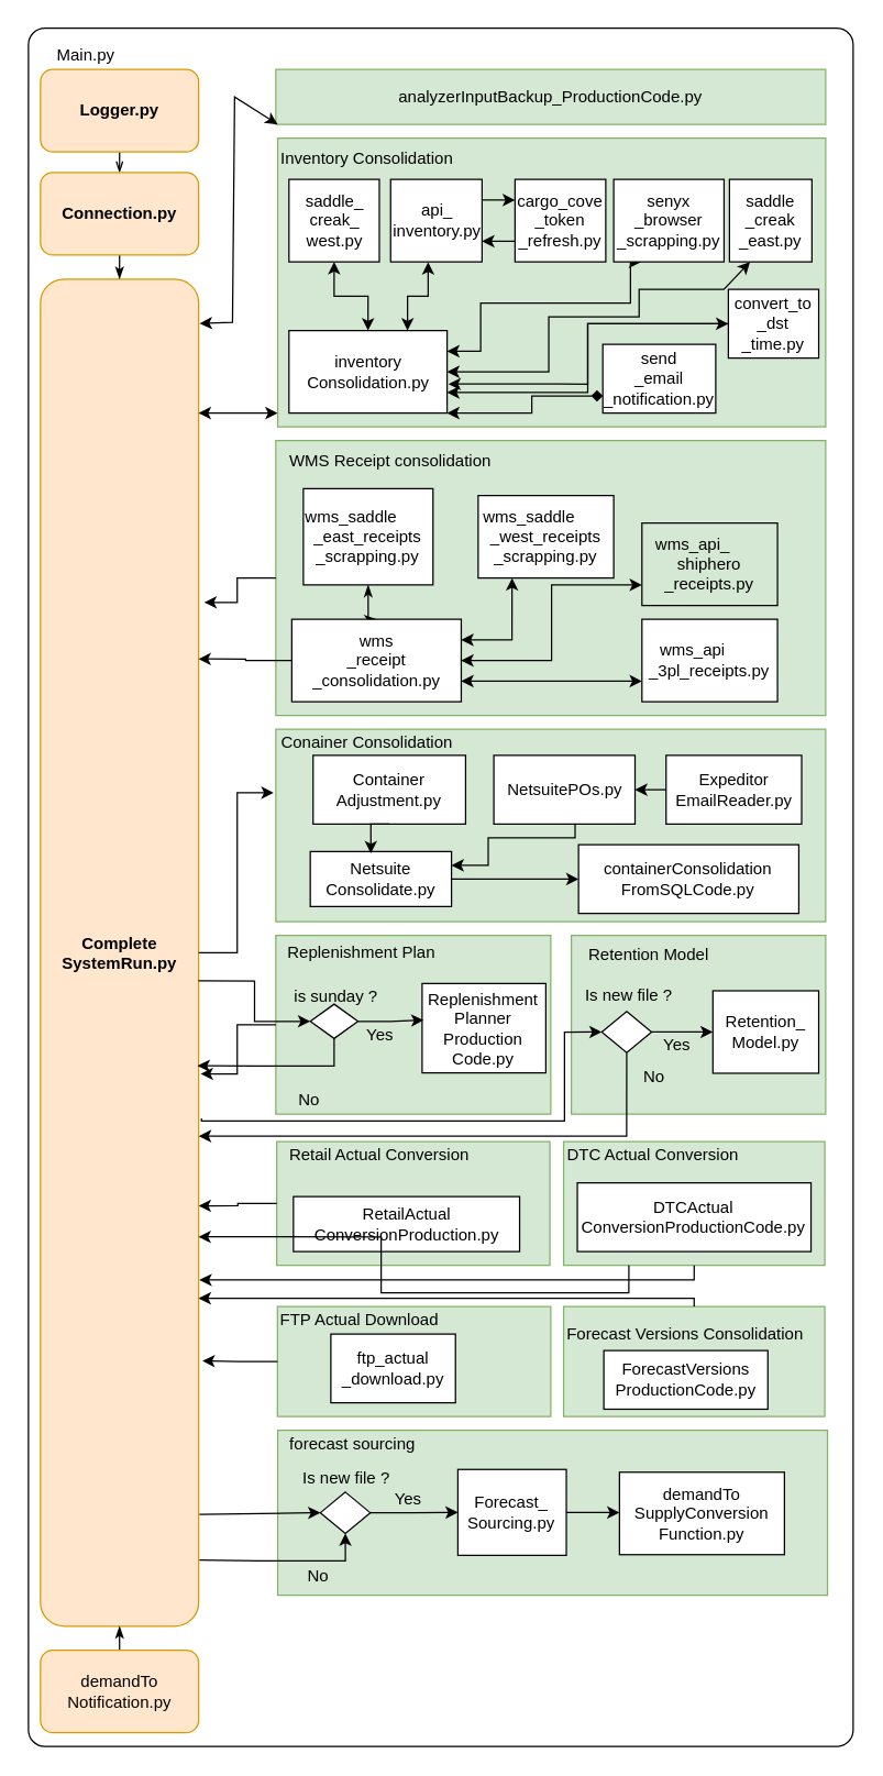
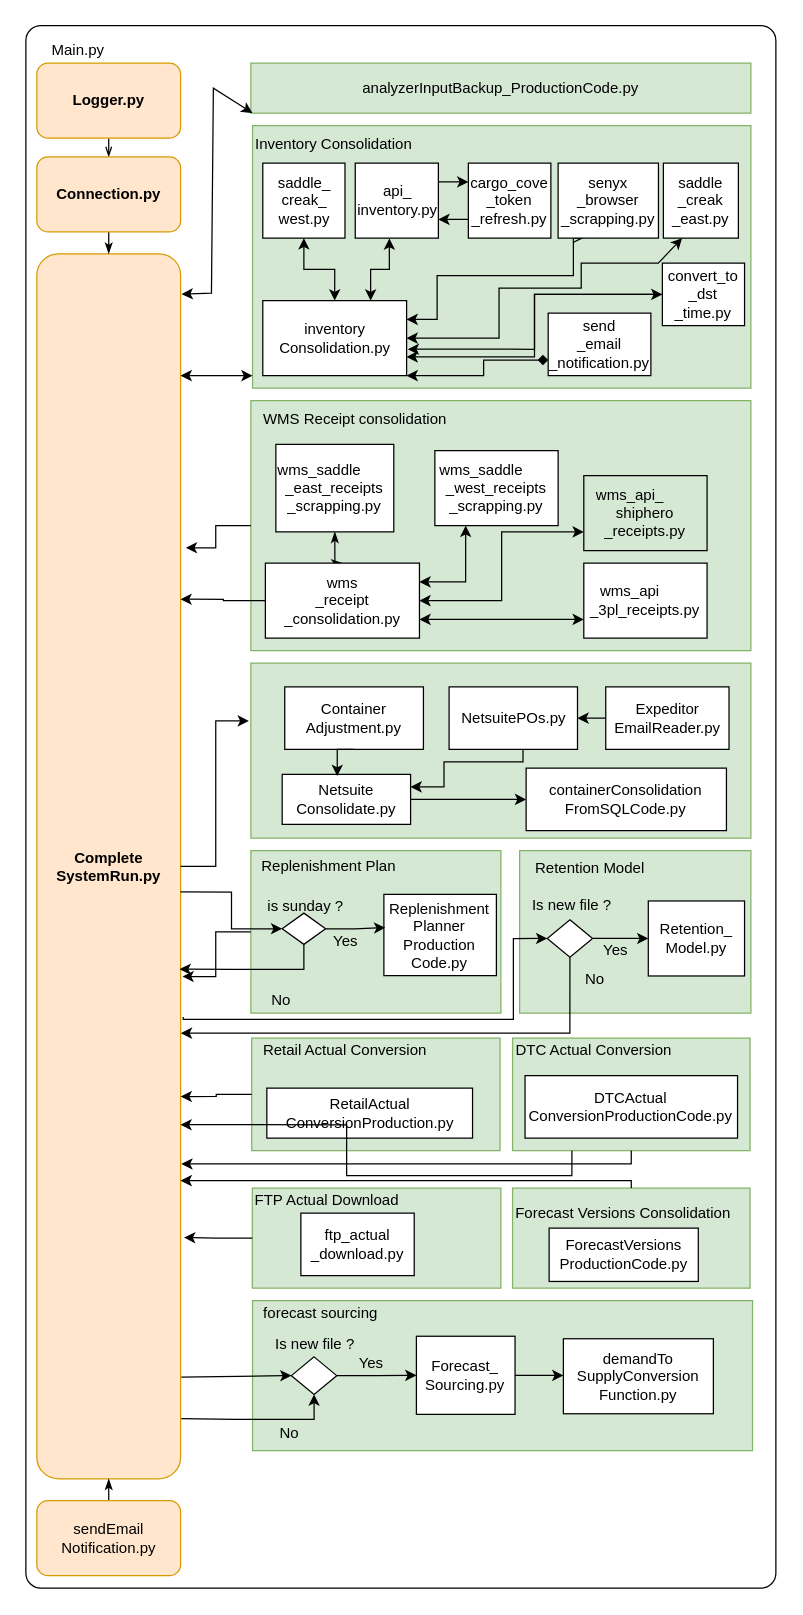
- <mxCell id="14" style="edgeStyle=orthogonalEdgeStyle;rounded=0;orthogonalLoop=1;jettySize=auto;html=1;exitX=1;exitY=0.25;exitDx=0;exitDy=0;entryX=0.25;entryY=1;entryDx=0;entryDy=0;startArrow=classic;startFill=1;" edge="1" parent="1" source="17" target="24"><mxGeometry relative="1" as="geometry"><Array as="points"><mxPoint x="349" y="255" /><mxPoint x="349" y="220" /><mxPoint x="458" y="220" /></Array></mxGeometry></mxCell>
+ <mxCell id="14" style="edgeStyle=orthogonalEdgeStyle;rounded=0;orthogonalLoop=1;jettySize=auto;html=1;exitX=1;exitY=0.25;exitDx=0;exitDy=0;entryX=0.25;entryY=1;entryDx=0;entryDy=0;startArrow=classic;startFill=1;endArrow=open;" edge="1" parent="1" source="17" target="24"><mxGeometry relative="1" as="geometry"><Array as="points"><mxPoint x="349" y="255" /><mxPoint x="349" y="220" /><mxPoint x="458" y="220" /></Array></mxGeometry></mxCell>
- <mxCell id="42" value="Conainer Consolidation" style="text;html=1;align=center;verticalAlign=middle;whiteSpace=wrap;rounded=0;container=0;" vertex="1" parent="1"><mxGeometry x="201.32" y="530" width="131.48" height="19" as="geometry" /></mxCell>
- <mxCell id="62" value="demandTo&lt;div&gt;Notification.py&lt;/div&gt;" style="rounded=1;whiteSpace=wrap;html=1;fillColor=#ffe6cc;strokeColor=#d79b00;container=0;" vertex="1" parent="1"><mxGeometry x="28.761" y="1200" width="115.043" height="60" as="geometry" /></mxCell>
+ <mxCell id="62" value="sendEmail&lt;div&gt;Notification.py&lt;/div&gt;" style="rounded=1;whiteSpace=wrap;html=1;fillColor=#ffe6cc;strokeColor=#d79b00;container=0;" vertex="1" parent="1"><mxGeometry x="28.761" y="1200" width="115.043" height="60" as="geometry" /></mxCell>
